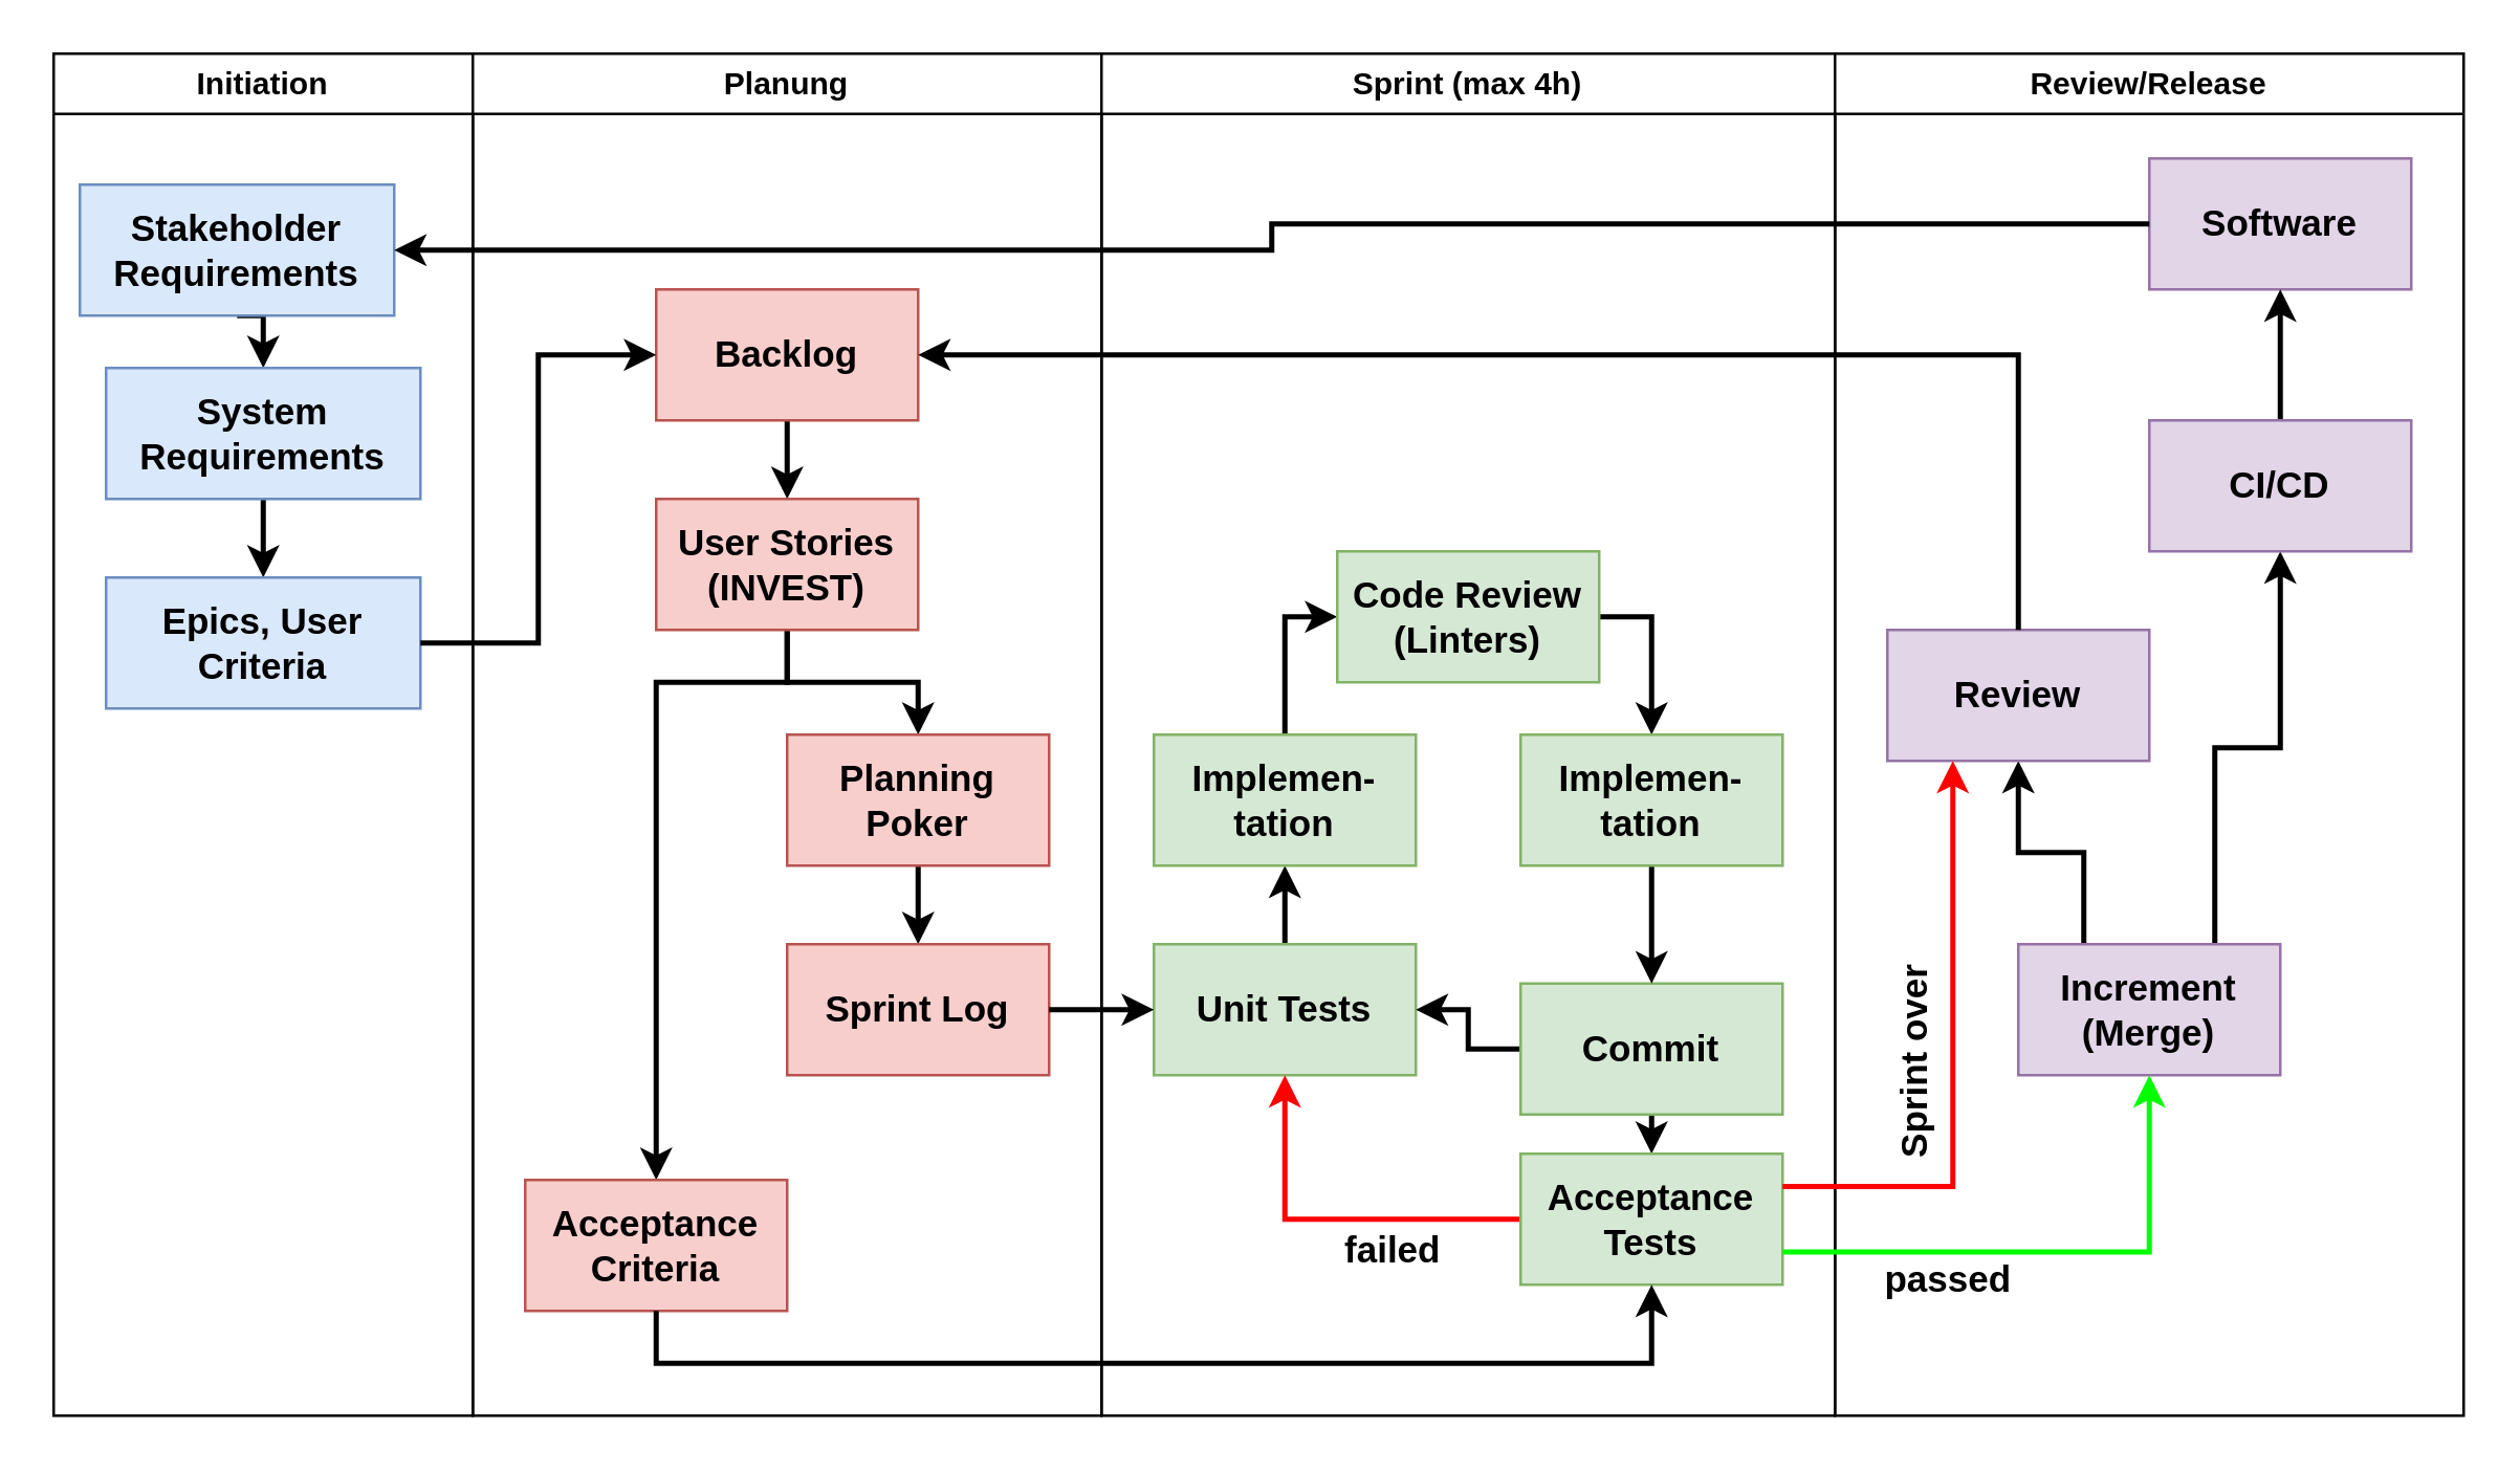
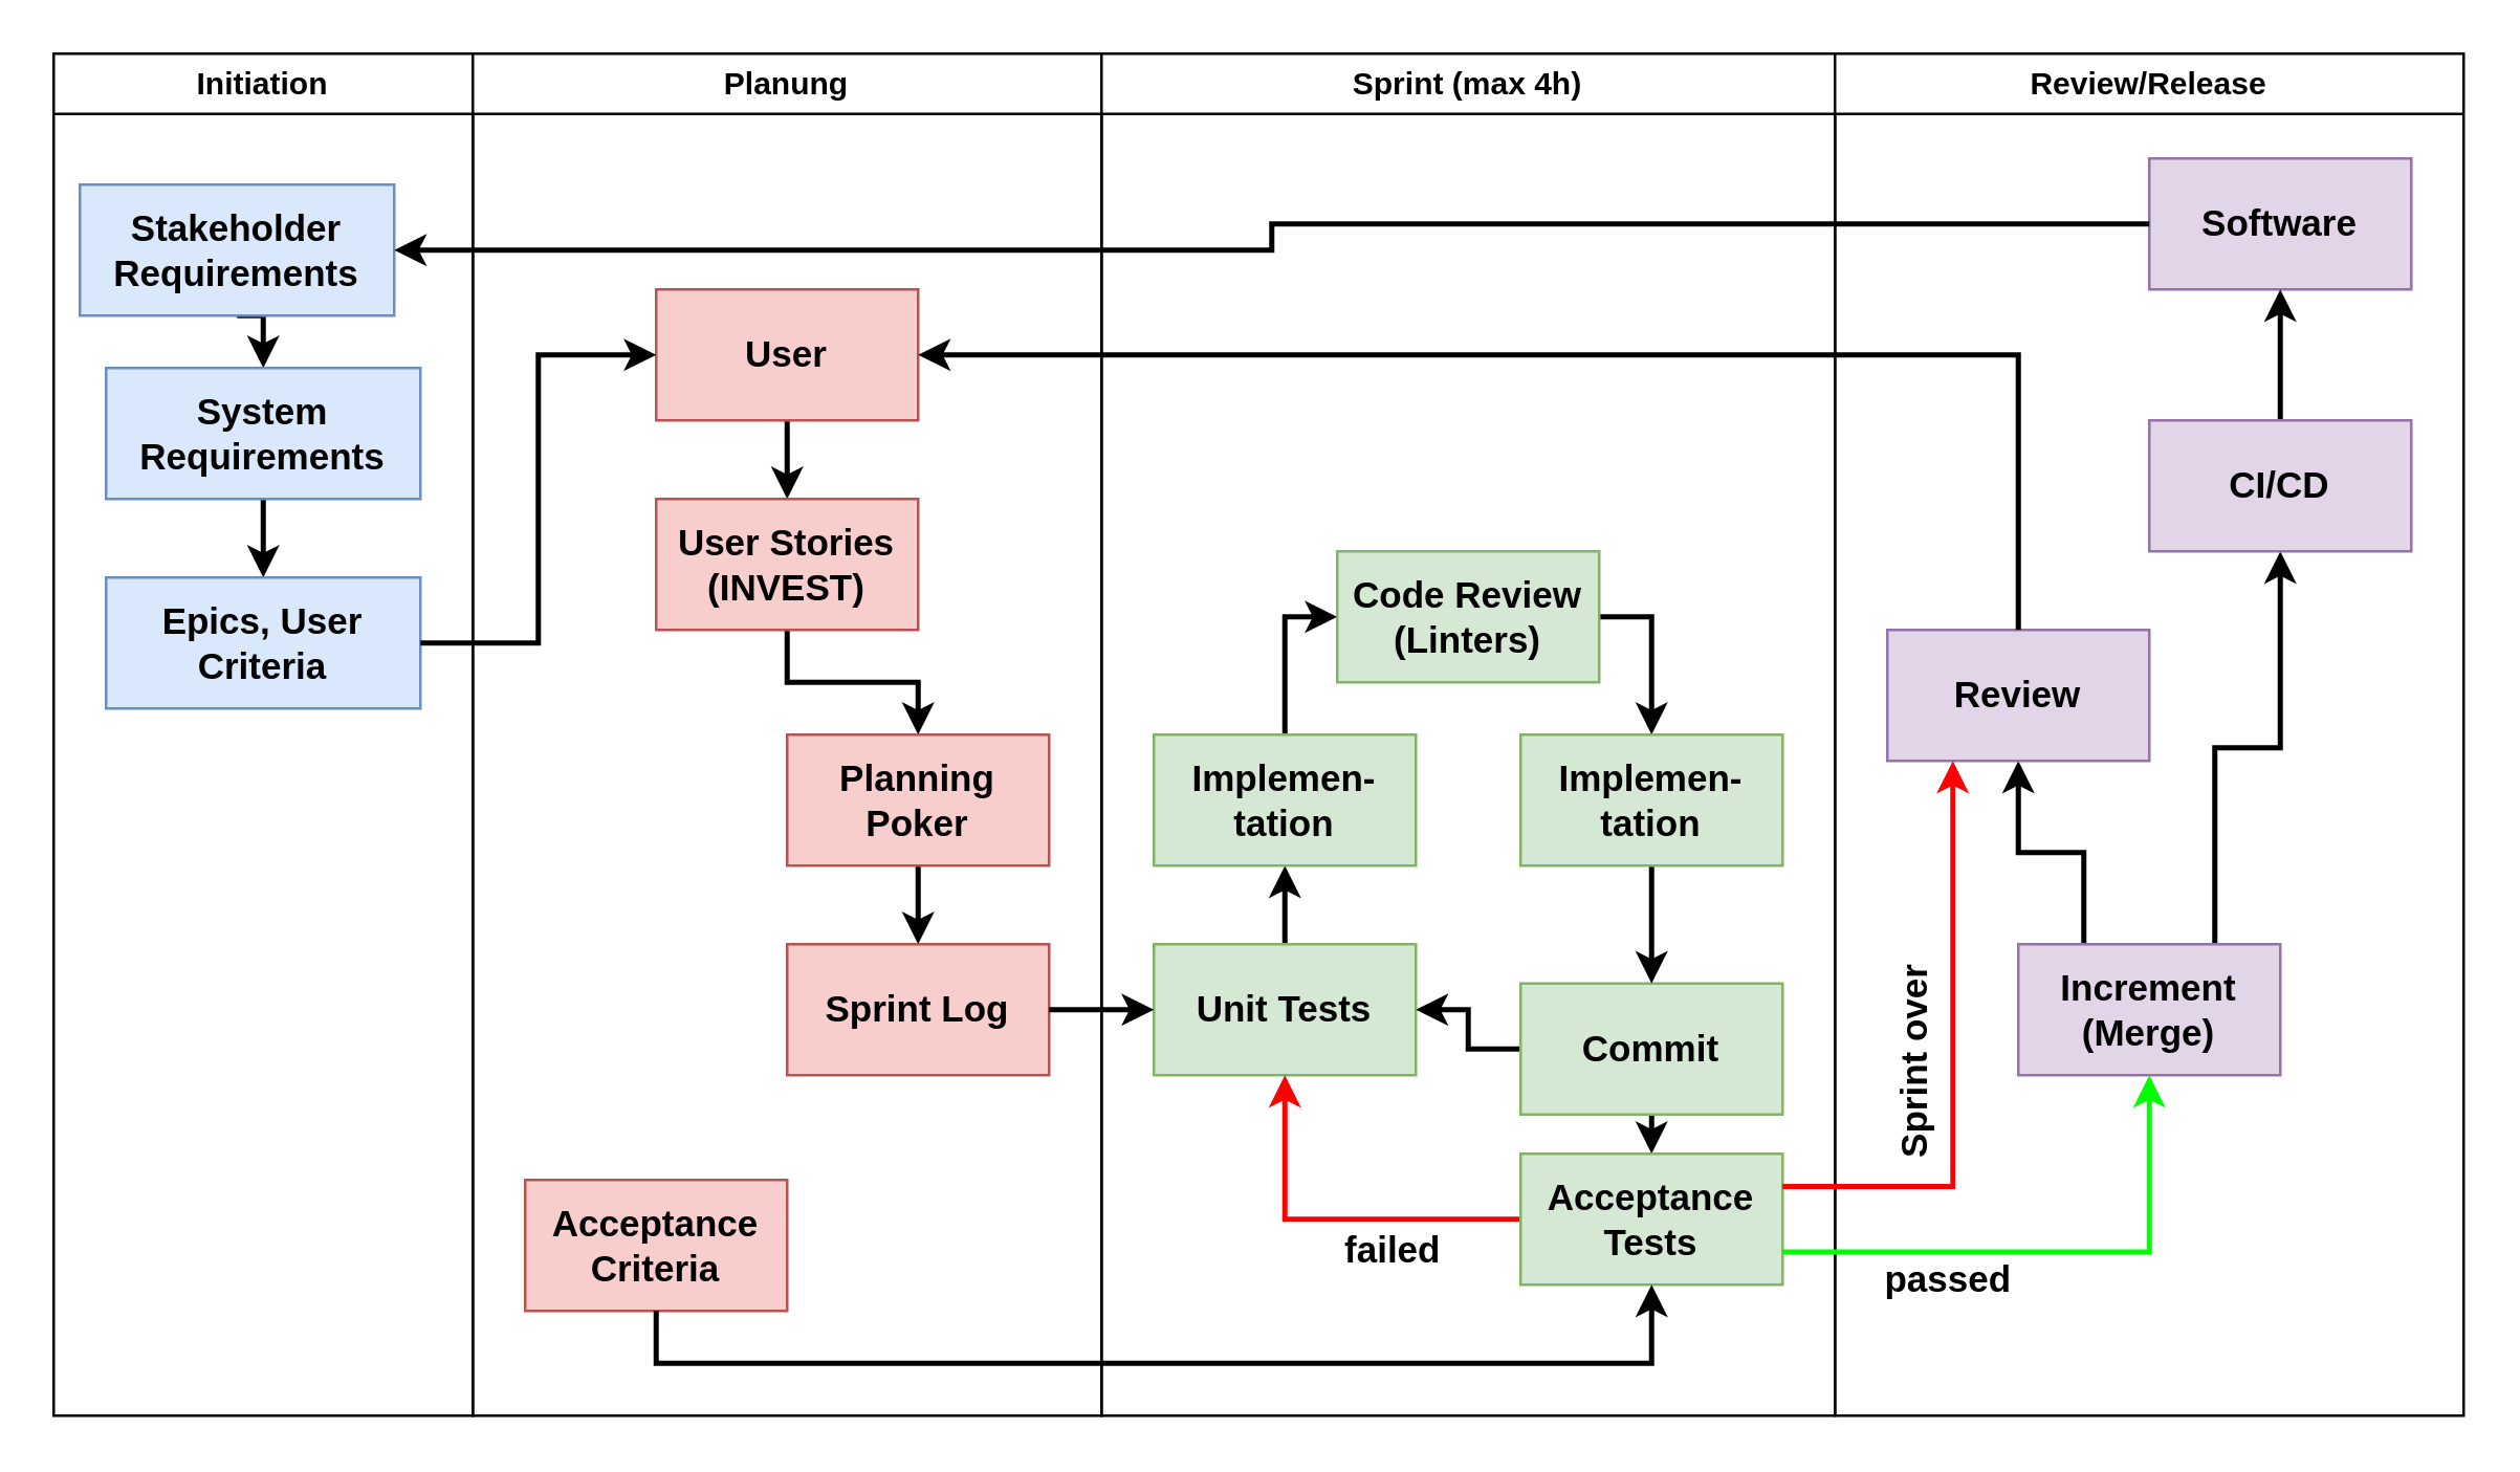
- <mxCell id="10" value="&lt;b&gt;&lt;font style=&quot;font-size: 14px;&quot;&gt;Backlog&lt;/font&gt;&lt;/b&gt;" style="rounded=0;whiteSpace=wrap;html=1;fillColor=#f8cecc;strokeColor=#b85450;" vertex="1" parent="8"><mxGeometry x="70" y="90" width="100" height="50" as="geometry" /></mxCell>
+ <mxCell id="10" value="&lt;b&gt;&lt;font style=&quot;font-size: 14px;&quot;&gt;User&lt;/font&gt;&lt;/b&gt;" style="rounded=0;whiteSpace=wrap;html=1;fillColor=#f8cecc;strokeColor=#b85450;" vertex="1" parent="8"><mxGeometry x="70" y="90" width="100" height="50" as="geometry" /></mxCell>
- <mxCell id="12" style="edgeStyle=orthogonalEdgeStyle;rounded=0;orthogonalLoop=1;jettySize=auto;html=1;exitX=0.5;exitY=1;exitDx=0;exitDy=0;entryX=0.5;entryY=0;entryDx=0;entryDy=0;strokeColor=default;strokeWidth=2;fontSize=14;" edge="1" parent="8" source="13" target="16"><mxGeometry relative="1" as="geometry"><Array as="points"><mxPoint x="120" y="240" /><mxPoint x="70" y="240" /></Array></mxGeometry></mxCell>
